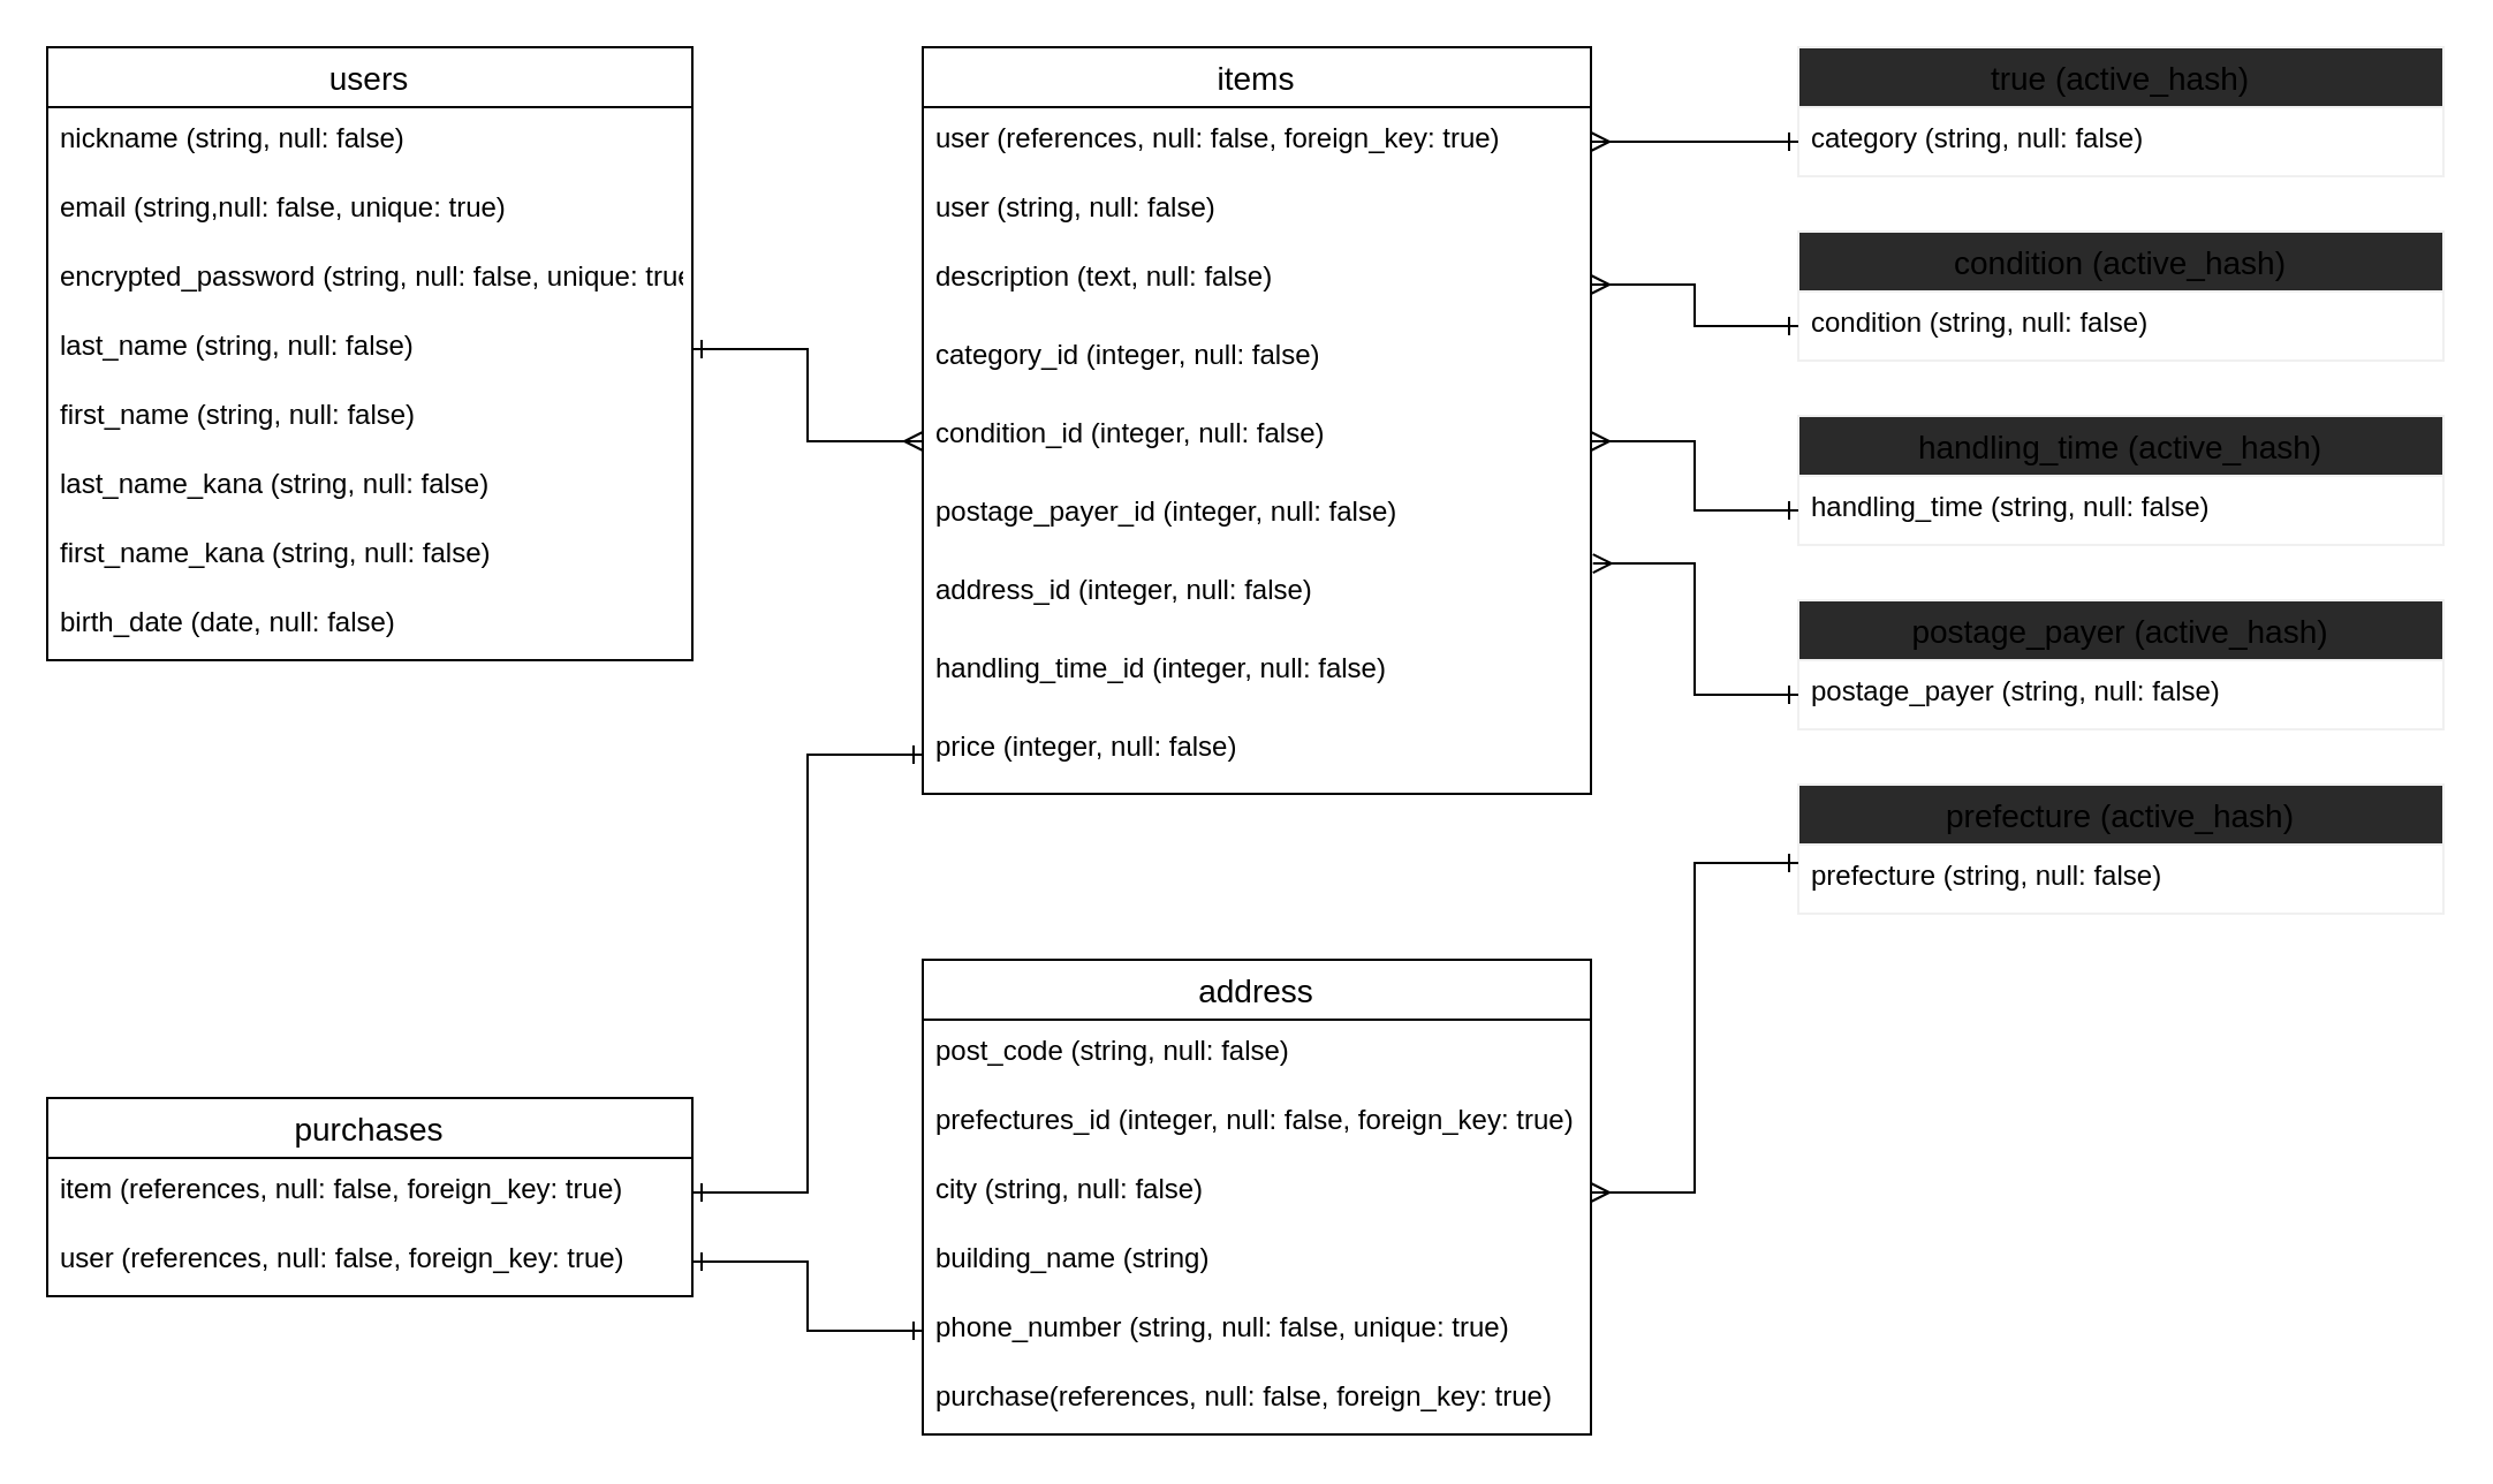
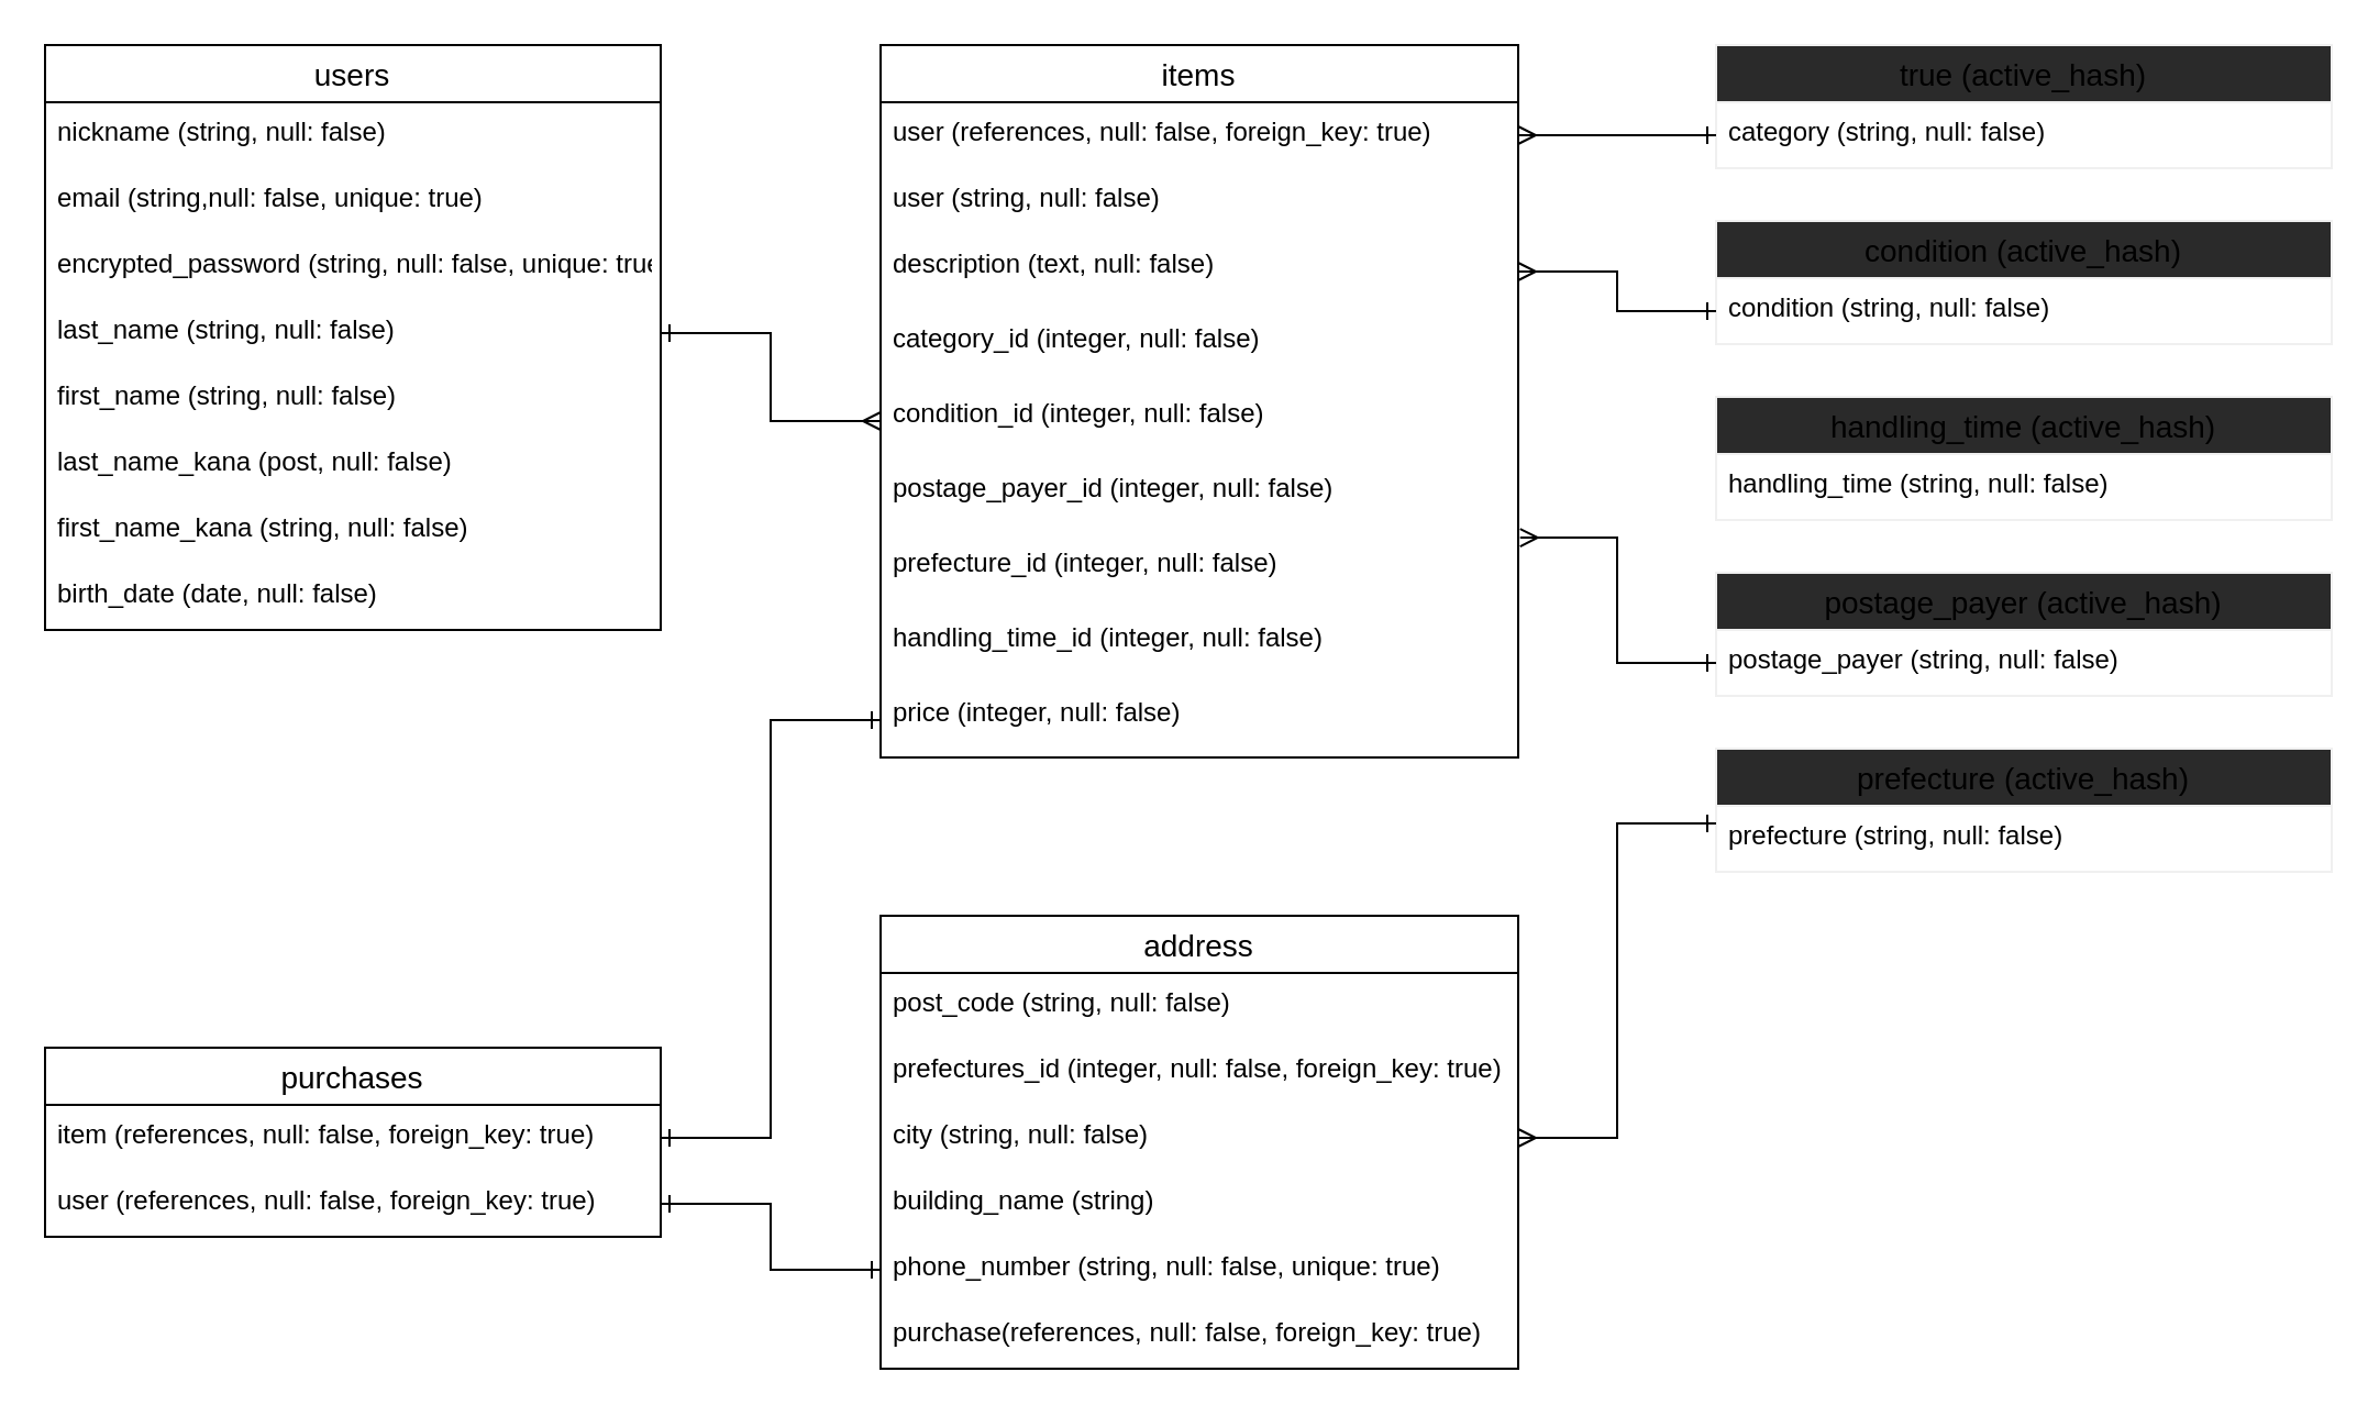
- <mxCell id="45" style="edgeStyle=orthogonalEdgeStyle;rounded=0;orthogonalLoop=1;jettySize=auto;html=1;exitX=0;exitY=0.5;exitDx=0;exitDy=0;startArrow=ERone;startFill=0;endArrow=ERmany;endFill=0;" edge="1" parent="1" source="39" target="16"><mxGeometry relative="1" as="geometry" /></mxCell>
- <mxCell id="8" value="last_name_kana (string, null: false)" style="text;strokeColor=none;fillColor=none;spacingLeft=4;spacingRight=4;overflow=hidden;rotatable=0;points=[[0,0.5],[1,0.5]];portConstraint=eastwest;fontSize=12;" vertex="1" parent="2"><mxGeometry y="176" width="280" height="30" as="geometry" /></mxCell>
+ <mxCell id="8" value="last_name_kana (post, null: false)" style="text;strokeColor=none;fillColor=none;spacingLeft=4;spacingRight=4;overflow=hidden;rotatable=0;points=[[0,0.5],[1,0.5]];portConstraint=eastwest;fontSize=12;" vertex="1" parent="2"><mxGeometry y="176" width="280" height="30" as="geometry" /></mxCell>
- <mxCell id="18" value="address_id (integer, null: false)" style="text;strokeColor=none;fillColor=none;spacingLeft=4;spacingRight=4;overflow=hidden;rotatable=0;points=[[0,0.5],[1,0.5]];portConstraint=eastwest;fontSize=12;" vertex="1" parent="11"><mxGeometry y="222" width="290" height="34" as="geometry" /></mxCell>
+ <mxCell id="18" value="prefecture_id (integer, null: false)" style="text;strokeColor=none;fillColor=none;spacingLeft=4;spacingRight=4;overflow=hidden;rotatable=0;points=[[0,0.5],[1,0.5]];portConstraint=eastwest;fontSize=12;" vertex="1" parent="11"><mxGeometry y="222" width="290" height="34" as="geometry" /></mxCell>
